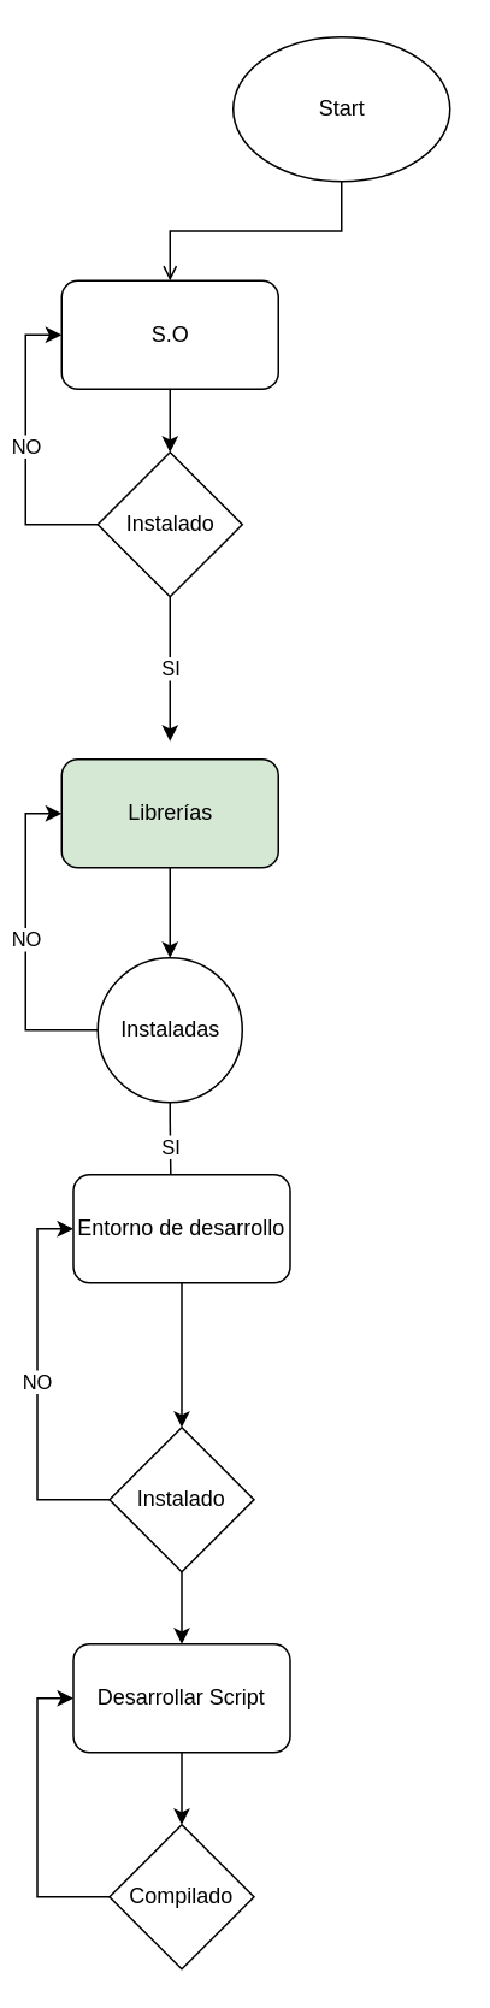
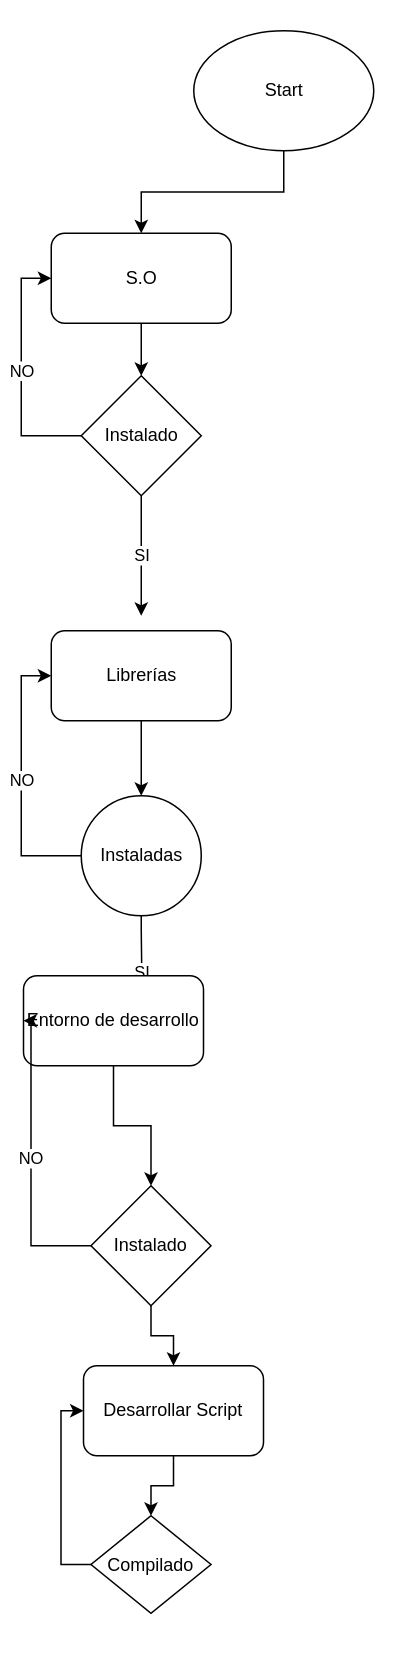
- <mxCell id="2" value="" style="edgeStyle=orthogonalEdgeStyle;rounded=0;orthogonalLoop=1;jettySize=auto;html=1;endArrow=open;" edge="1" parent="1" source="3" target="5"><mxGeometry relative="1" as="geometry" /></mxCell>
+ <mxCell id="2" value="" style="edgeStyle=orthogonalEdgeStyle;rounded=0;orthogonalLoop=1;jettySize=auto;html=1;" edge="1" parent="1" source="3" target="5"><mxGeometry relative="1" as="geometry" /></mxCell>
- <mxCell id="10" value="Librerías" style="rounded=1;whiteSpace=wrap;html=1;fillColor=#d5e8d4;" vertex="1" parent="1"><mxGeometry x="33.5" y="420" width="120" height="60" as="geometry" /></mxCell>
+ <mxCell id="10" value="Librerías" style="rounded=1;whiteSpace=wrap;html=1;" vertex="1" parent="1"><mxGeometry x="33.5" y="420" width="120" height="60" as="geometry" /></mxCell>
- <mxCell id="15" value="Entorno de desarrollo" style="rounded=1;whiteSpace=wrap;html=1;" vertex="1" parent="1"><mxGeometry x="40" y="650" width="120" height="60" as="geometry" /></mxCell>
+ <mxCell id="15" value="Entorno de desarrollo" style="rounded=1;whiteSpace=wrap;html=1;" vertex="1" parent="1"><mxGeometry x="15" y="650" width="120" height="60" as="geometry" /></mxCell>
- <mxCell id="20" value="Desarrollar Script" style="rounded=1;whiteSpace=wrap;html=1;" vertex="1" parent="1"><mxGeometry x="40" y="910" width="120" height="60" as="geometry" /></mxCell>
+ <mxCell id="20" value="Desarrollar Script" style="rounded=1;whiteSpace=wrap;html=1;" vertex="1" parent="1"><mxGeometry x="55" y="910" width="120" height="60" as="geometry" /></mxCell>
- <mxCell id="22" value="Compilado" style="rhombus;whiteSpace=wrap;html=1;" vertex="1" parent="1"><mxGeometry x="60" y="1010" width="80" height="80" as="geometry" /></mxCell>
+ <mxCell id="22" value="Compilado" style="rhombus;whiteSpace=wrap;html=1;" vertex="1" parent="1"><mxGeometry x="60" y="1010" width="80" height="65" as="geometry" /></mxCell>
